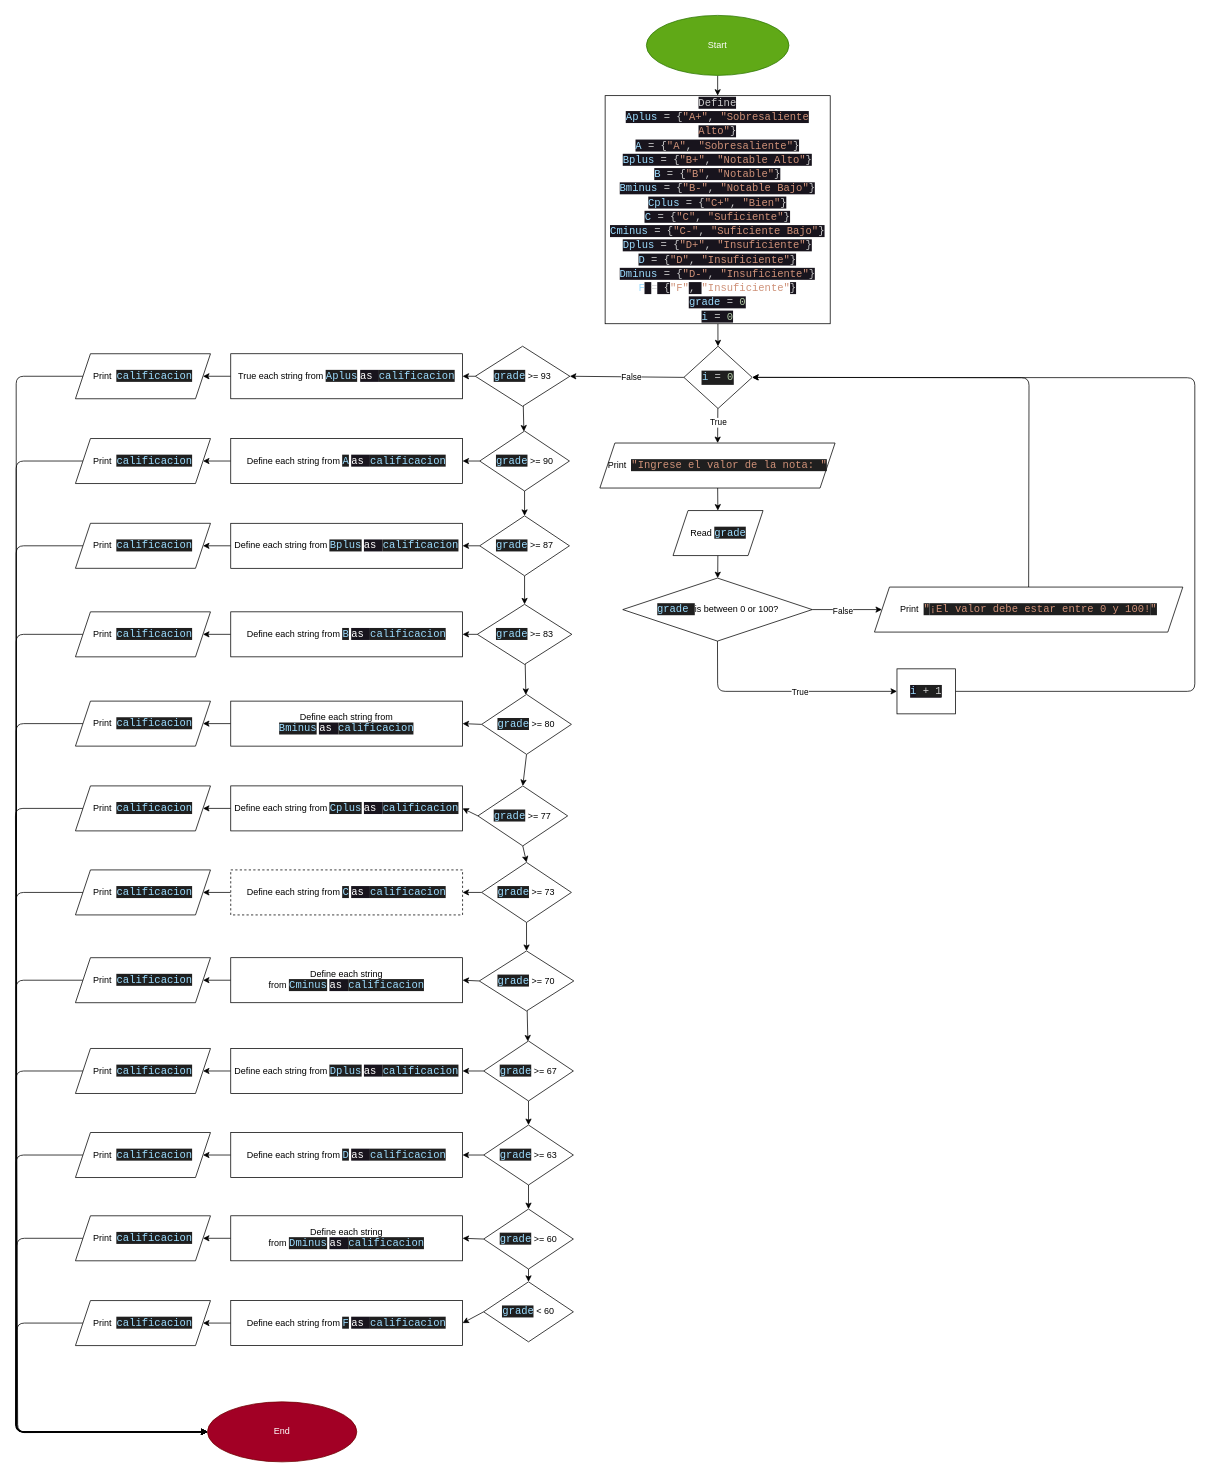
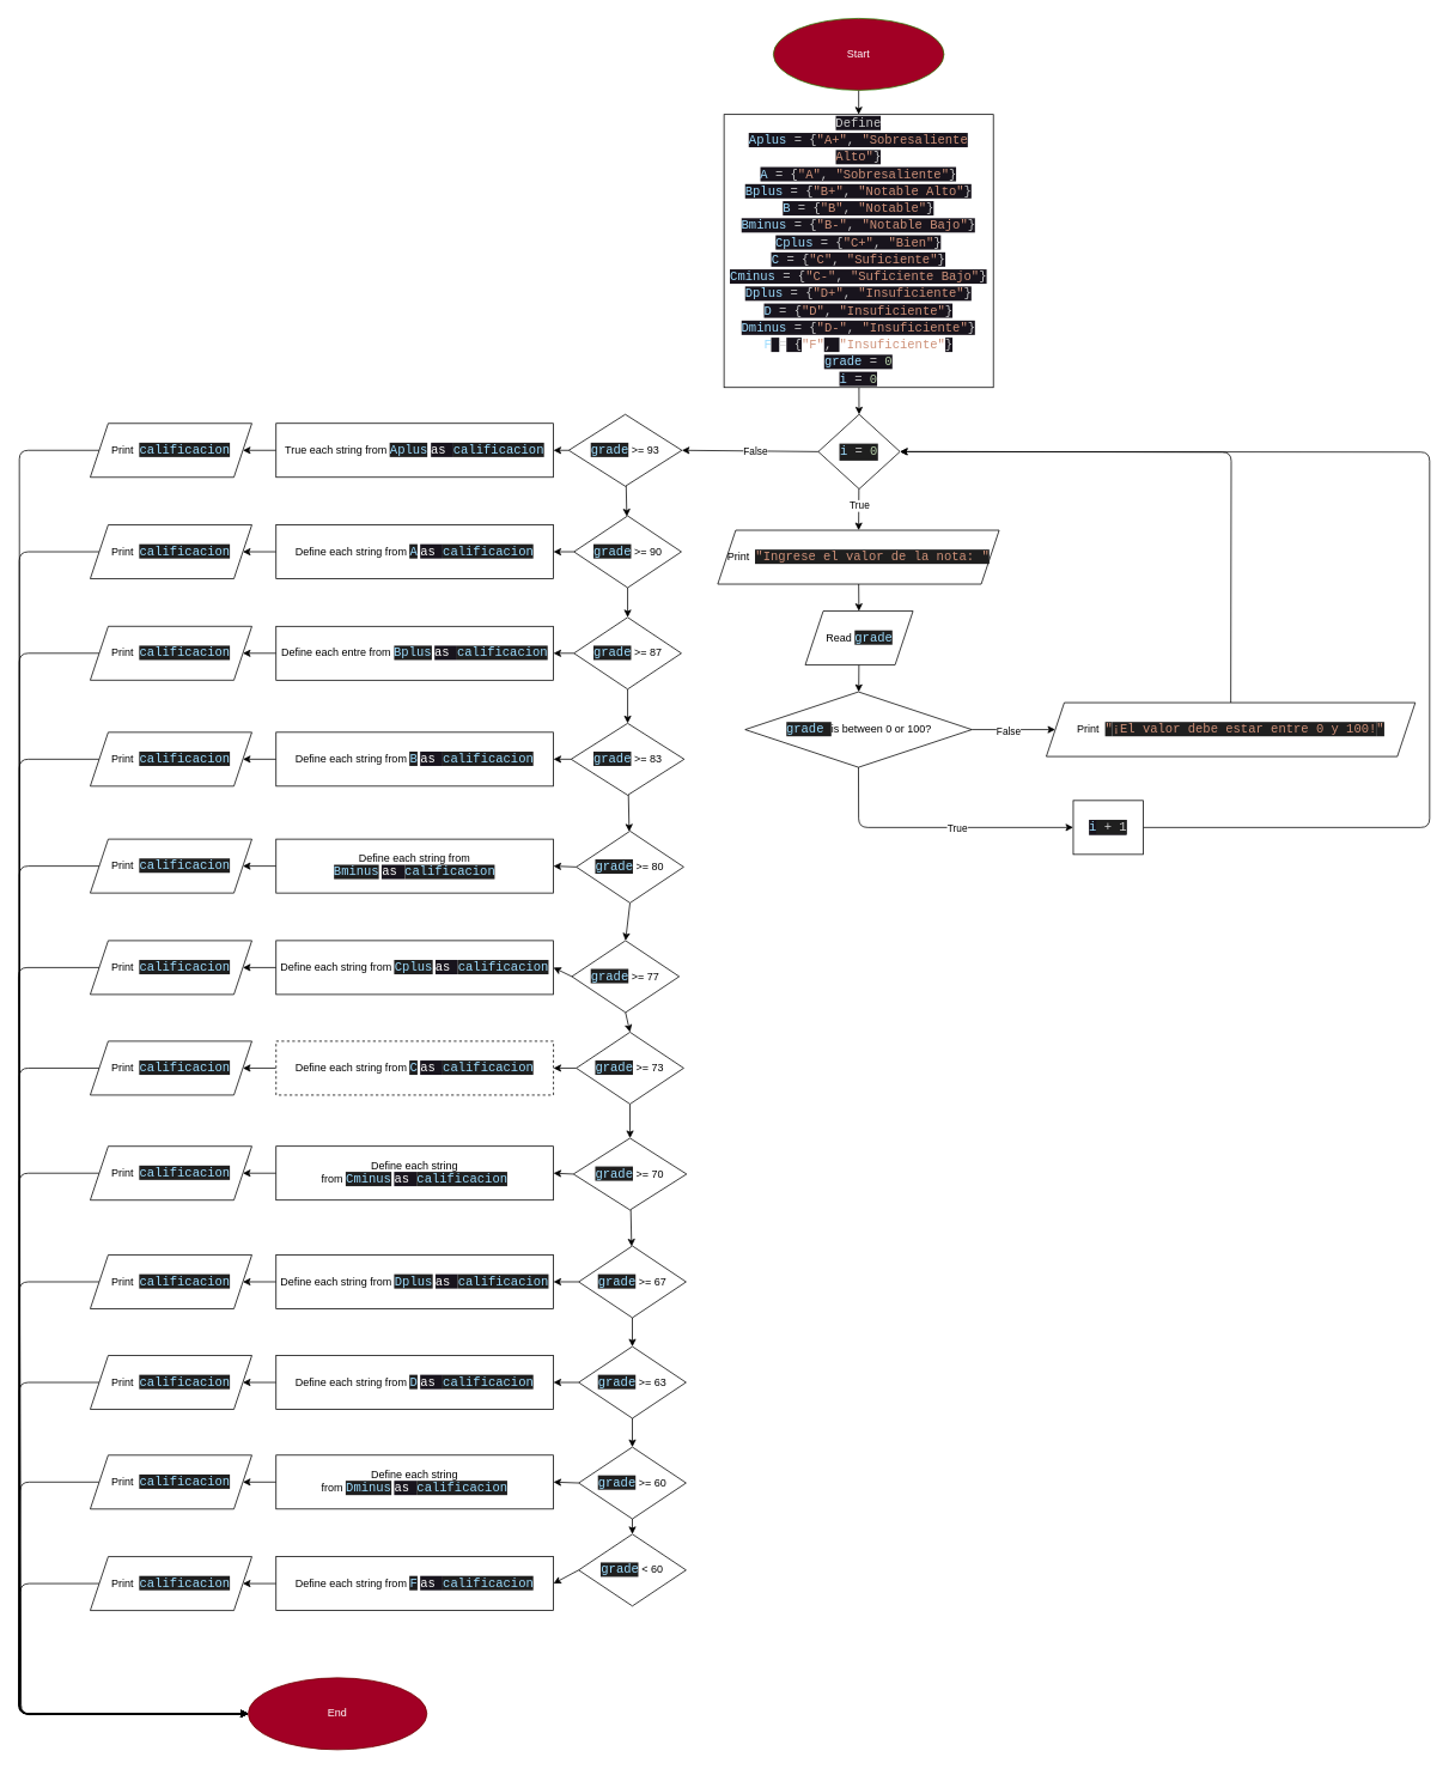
- <mxCell id="3" value="Start" style="ellipse;whiteSpace=wrap;html=1;fillColor=#60a917;fontColor=#ffffff;strokeColor=#2D7600;" parent="1" vertex="1"><mxGeometry x="861" y="20" width="190" height="80" as="geometry" /></mxCell>
+ <mxCell id="3" value="Start" style="ellipse;whiteSpace=wrap;html=1;fillColor=#a20025;fontColor=#ffffff;strokeColor=#2D7600;" parent="1" vertex="1"><mxGeometry x="861" y="20" width="190" height="80" as="geometry" /></mxCell>
- <mxCell id="68" value="Define each string from&amp;nbsp;&lt;span style=&quot;color: rgb(156, 220, 254); font-family: Consolas, &amp;quot;Courier New&amp;quot;, monospace; font-size: 14px; background-color: rgb(31, 31, 31);&quot;&gt;Bplus&lt;/span&gt;&amp;nbsp;&lt;span style=&quot;color: rgb(255, 255, 255); font-family: Consolas, &amp;quot;Courier New&amp;quot;, monospace; font-size: 14px; background-color: rgb(24, 20, 29);&quot;&gt;as&amp;nbsp;&lt;/span&gt;&lt;span style=&quot;background-color: rgb(31, 31, 31); color: rgb(156, 220, 254); font-family: Consolas, &amp;quot;Courier New&amp;quot;, monospace; font-size: 14px;&quot;&gt;calificacion&lt;/span&gt;" style="whiteSpace=wrap;html=1;" parent="1" vertex="1"><mxGeometry x="307" y="697" width="309" height="60" as="geometry" /></mxCell>
+ <mxCell id="68" value="Define each entre from&amp;nbsp;&lt;span style=&quot;color: rgb(156, 220, 254); font-family: Consolas, &amp;quot;Courier New&amp;quot;, monospace; font-size: 14px; background-color: rgb(31, 31, 31);&quot;&gt;Bplus&lt;/span&gt;&amp;nbsp;&lt;span style=&quot;color: rgb(255, 255, 255); font-family: Consolas, &amp;quot;Courier New&amp;quot;, monospace; font-size: 14px; background-color: rgb(24, 20, 29);&quot;&gt;as&amp;nbsp;&lt;/span&gt;&lt;span style=&quot;background-color: rgb(31, 31, 31); color: rgb(156, 220, 254); font-family: Consolas, &amp;quot;Courier New&amp;quot;, monospace; font-size: 14px;&quot;&gt;calificacion&lt;/span&gt;" style="whiteSpace=wrap;html=1;" parent="1" vertex="1"><mxGeometry x="307" y="697" width="309" height="60" as="geometry" /></mxCell>
